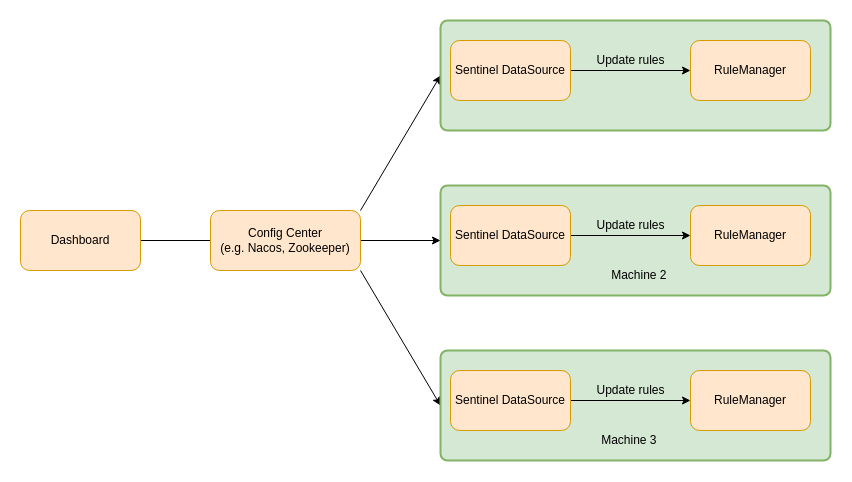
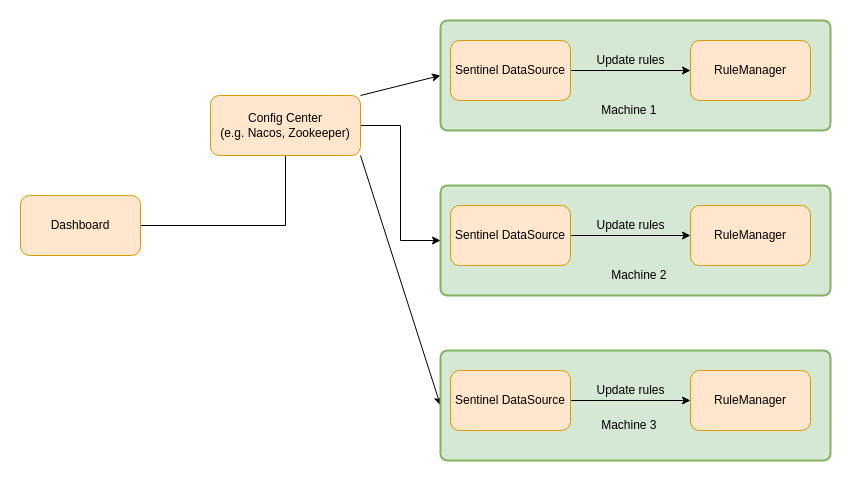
+ <mxCell id="19" value="Machine 1&amp;nbsp;" style="text;html=1;align=center;verticalAlign=middle;resizable=0;points=[];autosize=1;" vertex="1" parent="1"><mxGeometry x="595" y="100" width="70" height="20" as="geometry" /></mxCell>
- <mxCell id="4" value="Dashboard" style="rounded=1;whiteSpace=wrap;html=1;fillColor=#ffe6cc;strokeColor=#d79b00;" vertex="1" parent="1"><mxGeometry x="20" y="210" width="120" height="60" as="geometry" /></mxCell>
+ <mxCell id="4" value="Dashboard" style="rounded=1;whiteSpace=wrap;html=1;fillColor=#ffe6cc;strokeColor=#d79b00;" vertex="1" parent="1"><mxGeometry x="20" y="195" width="120" height="60" as="geometry" /></mxCell>
- <mxCell id="8" value="Config Center&lt;br&gt;(e.g. Nacos, Zookeeper)" style="rounded=1;whiteSpace=wrap;html=1;fillColor=#ffe6cc;strokeColor=#d79b00;" vertex="1" parent="1"><mxGeometry x="210" y="210" width="150" height="60" as="geometry" /></mxCell>
+ <mxCell id="8" value="Config Center&lt;br&gt;(e.g. Nacos, Zookeeper)" style="rounded=1;whiteSpace=wrap;html=1;fillColor=#ffe6cc;strokeColor=#d79b00;" vertex="1" parent="1"><mxGeometry x="210" y="95" width="150" height="60" as="geometry" /></mxCell>
- <mxCell id="25" value="Machine 3&amp;nbsp;" style="text;html=1;align=center;verticalAlign=middle;resizable=0;points=[];autosize=1;" vertex="1" parent="1"><mxGeometry x="595" y="430" width="70" height="20" as="geometry" /></mxCell>
+ <mxCell id="25" value="Machine 3&amp;nbsp;" style="text;html=1;align=center;verticalAlign=middle;resizable=0;points=[];autosize=1;" vertex="1" parent="1"><mxGeometry x="595" y="415" width="70" height="20" as="geometry" /></mxCell>
